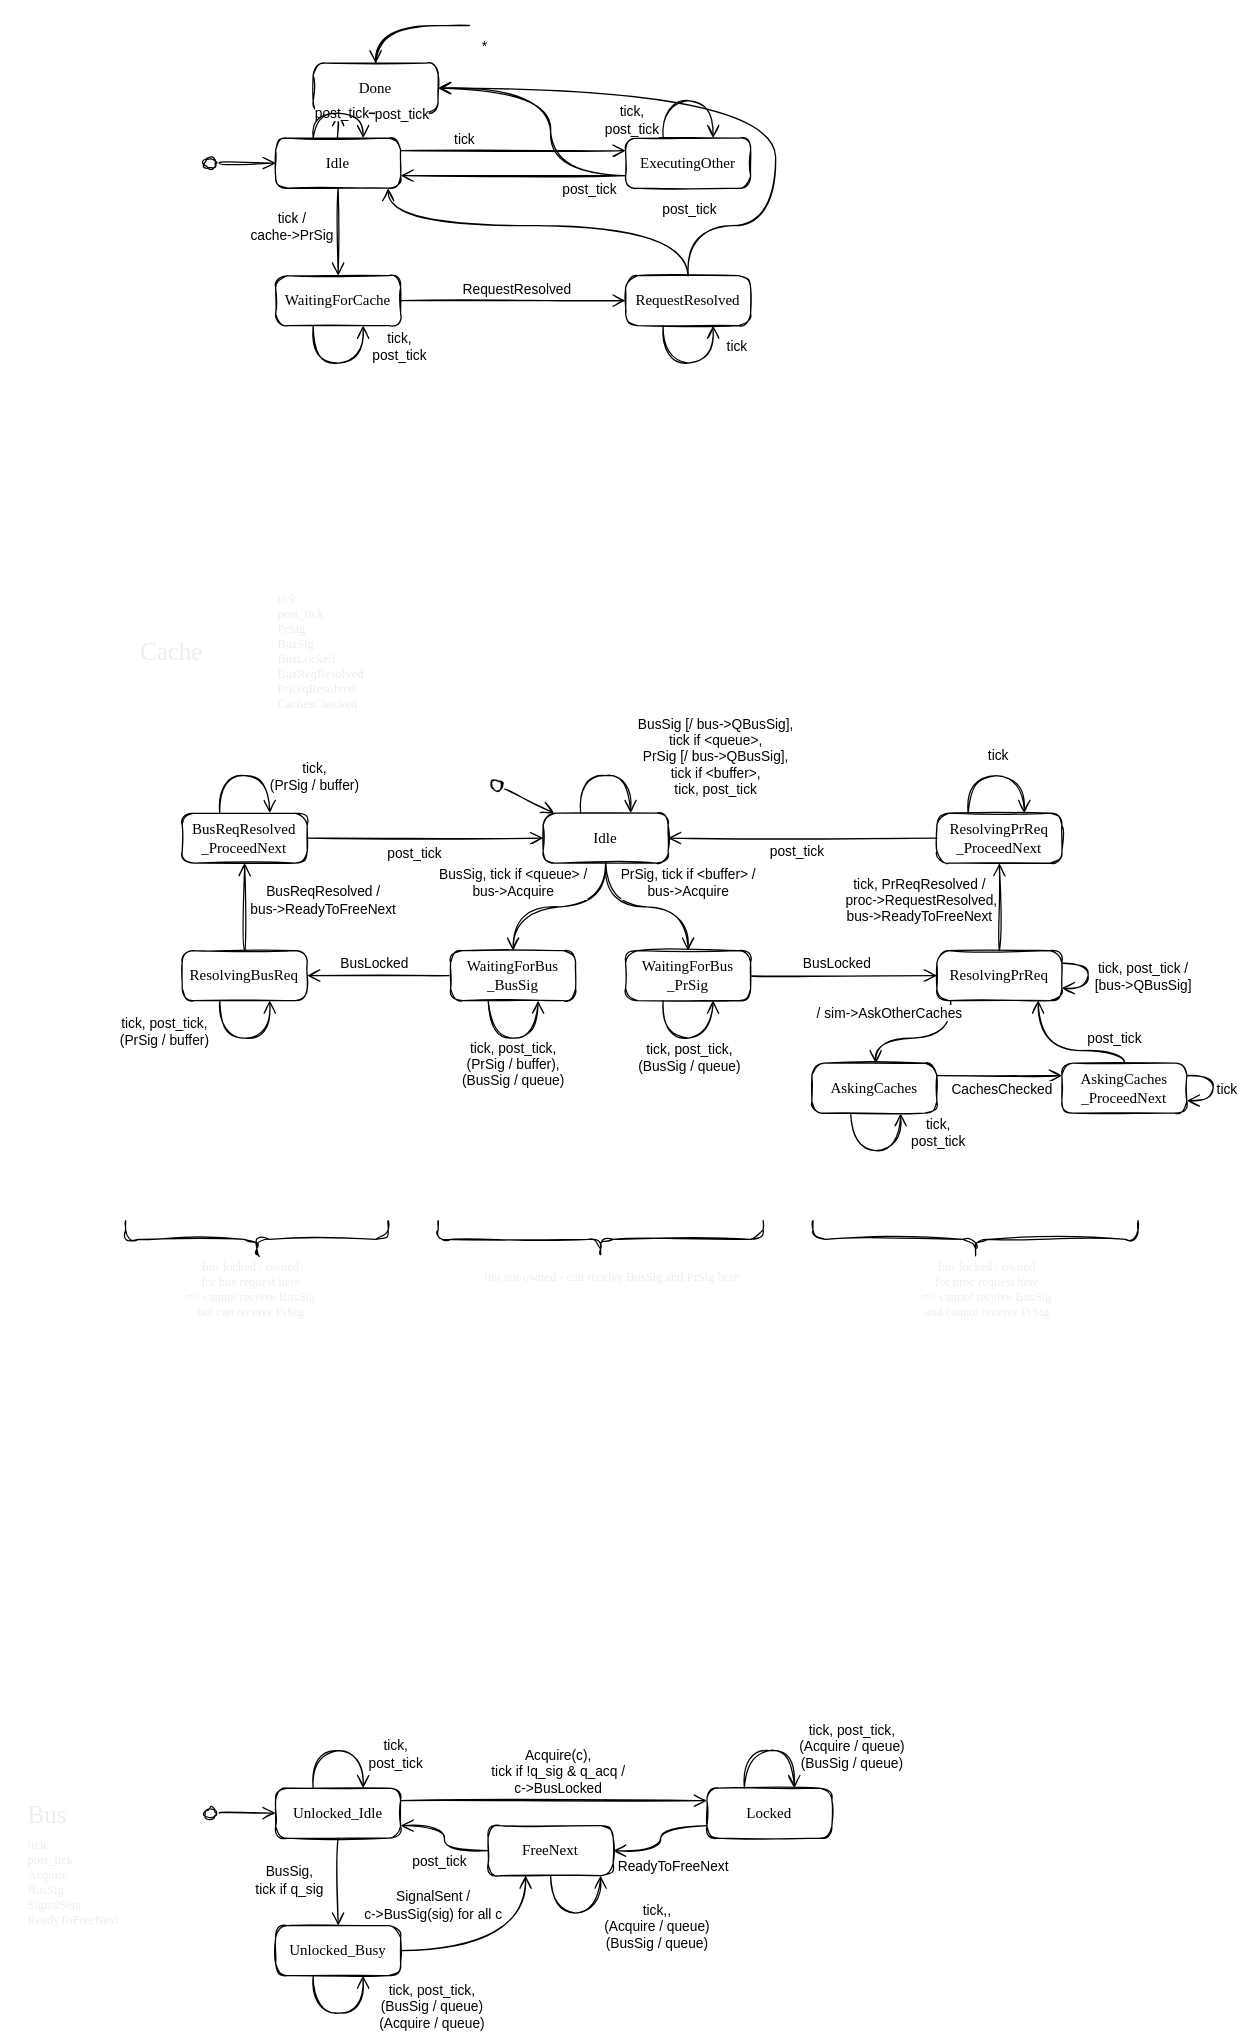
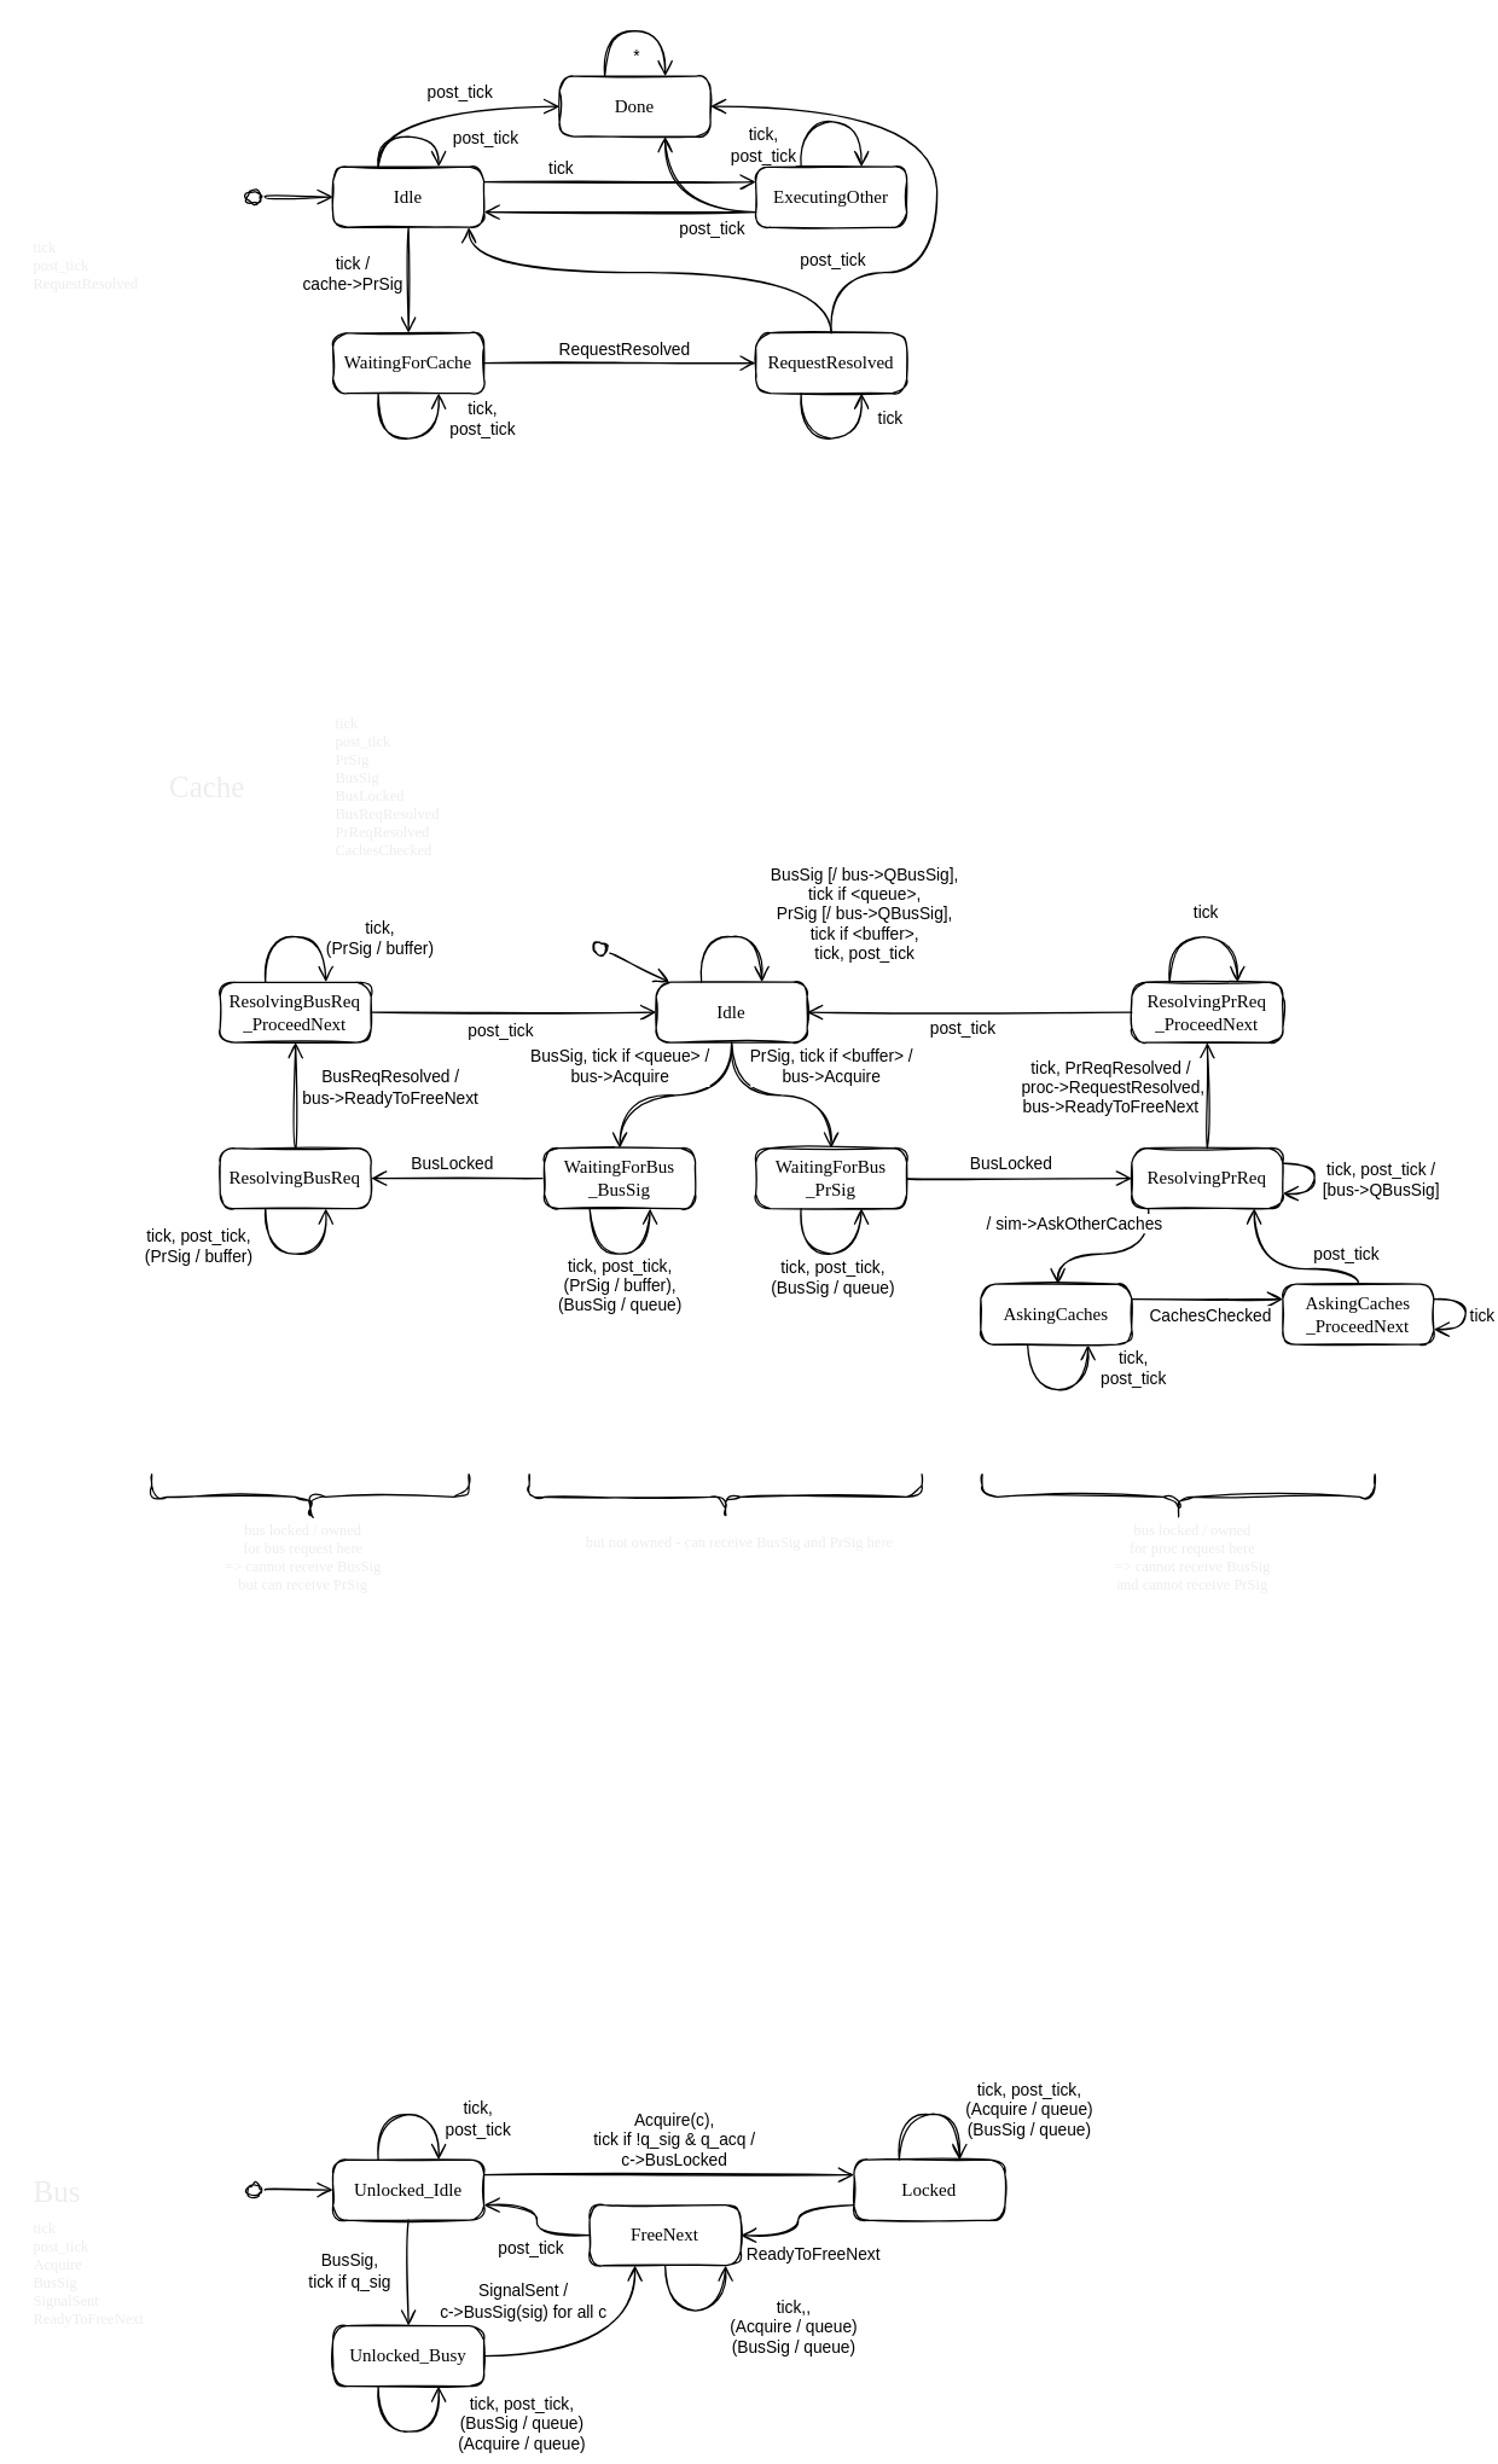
- <mxCell id="8" value="Done" style="rounded=1;whiteSpace=wrap;html=1;arcSize=24;shadow=0;comic=0;labelBackgroundColor=none;fontFamily=Verdana;fontSize=12;align=center;sketch=1;" parent="1" vertex="1"><mxGeometry x="250" y="50" width="100" height="40" as="geometry" /></mxCell>
+ <mxCell id="8" value="Done" style="rounded=1;whiteSpace=wrap;html=1;arcSize=24;shadow=0;comic=0;labelBackgroundColor=none;fontFamily=Verdana;fontSize=12;align=center;sketch=1;" parent="1" vertex="1"><mxGeometry x="370" y="50" width="100" height="40" as="geometry" /></mxCell>
+ <mxCell id="78" value="&lt;div style=&quot;font-size: 10px;&quot; align=&quot;left&quot;&gt;&lt;font style=&quot;font-size: 10px;&quot;&gt;tick&lt;/font&gt;&lt;/div&gt;&lt;div style=&quot;font-size: 10px;&quot; align=&quot;left&quot;&gt;&lt;font style=&quot;font-size: 10px;&quot;&gt;post_tick&lt;/font&gt;&lt;/div&gt;&lt;div style=&quot;font-size: 10px;&quot; align=&quot;left&quot;&gt;&lt;font style=&quot;font-size: 10px;&quot;&gt;RequestResolved&lt;br&gt;&lt;/font&gt;&lt;/div&gt;" style="text;html=1;align=left;verticalAlign=middle;resizable=0;points=[];autosize=1;strokeColor=none;fillColor=none;fontSize=20;fontFamily=Architects Daughter;fontColor=#EDEDED;sketch=1;hachureGap=4;jiggle=2;fontSource=https%3A%2F%2Ffonts.googleapis.com%2Fcss%3Ffamily%3DArchitects%2BDaughter;" parent="1" vertex="1"><mxGeometry x="20" y="150" width="100" height="50" as="geometry" /></mxCell>
- <mxCell id="85" value="&lt;div&gt;BusReqResolved&lt;/div&gt;&lt;div&gt;_ProceedNext&lt;br&gt;&lt;/div&gt;" style="rounded=1;whiteSpace=wrap;html=1;arcSize=24;shadow=0;comic=0;labelBackgroundColor=none;fontFamily=Verdana;fontSize=12;align=center;sketch=1;" parent="1" vertex="1"><mxGeometry x="145.28" y="649.97" width="100" height="40" as="geometry" /></mxCell>
+ <mxCell id="85" value="&lt;div&gt;ResolvingBusReq&lt;/div&gt;&lt;div&gt;_ProceedNext&lt;br&gt;&lt;/div&gt;" style="rounded=1;whiteSpace=wrap;html=1;arcSize=24;shadow=0;comic=0;labelBackgroundColor=none;fontFamily=Verdana;fontSize=12;align=center;sketch=1;" parent="1" vertex="1"><mxGeometry x="145.28" y="649.97" width="100" height="40" as="geometry" /></mxCell>
